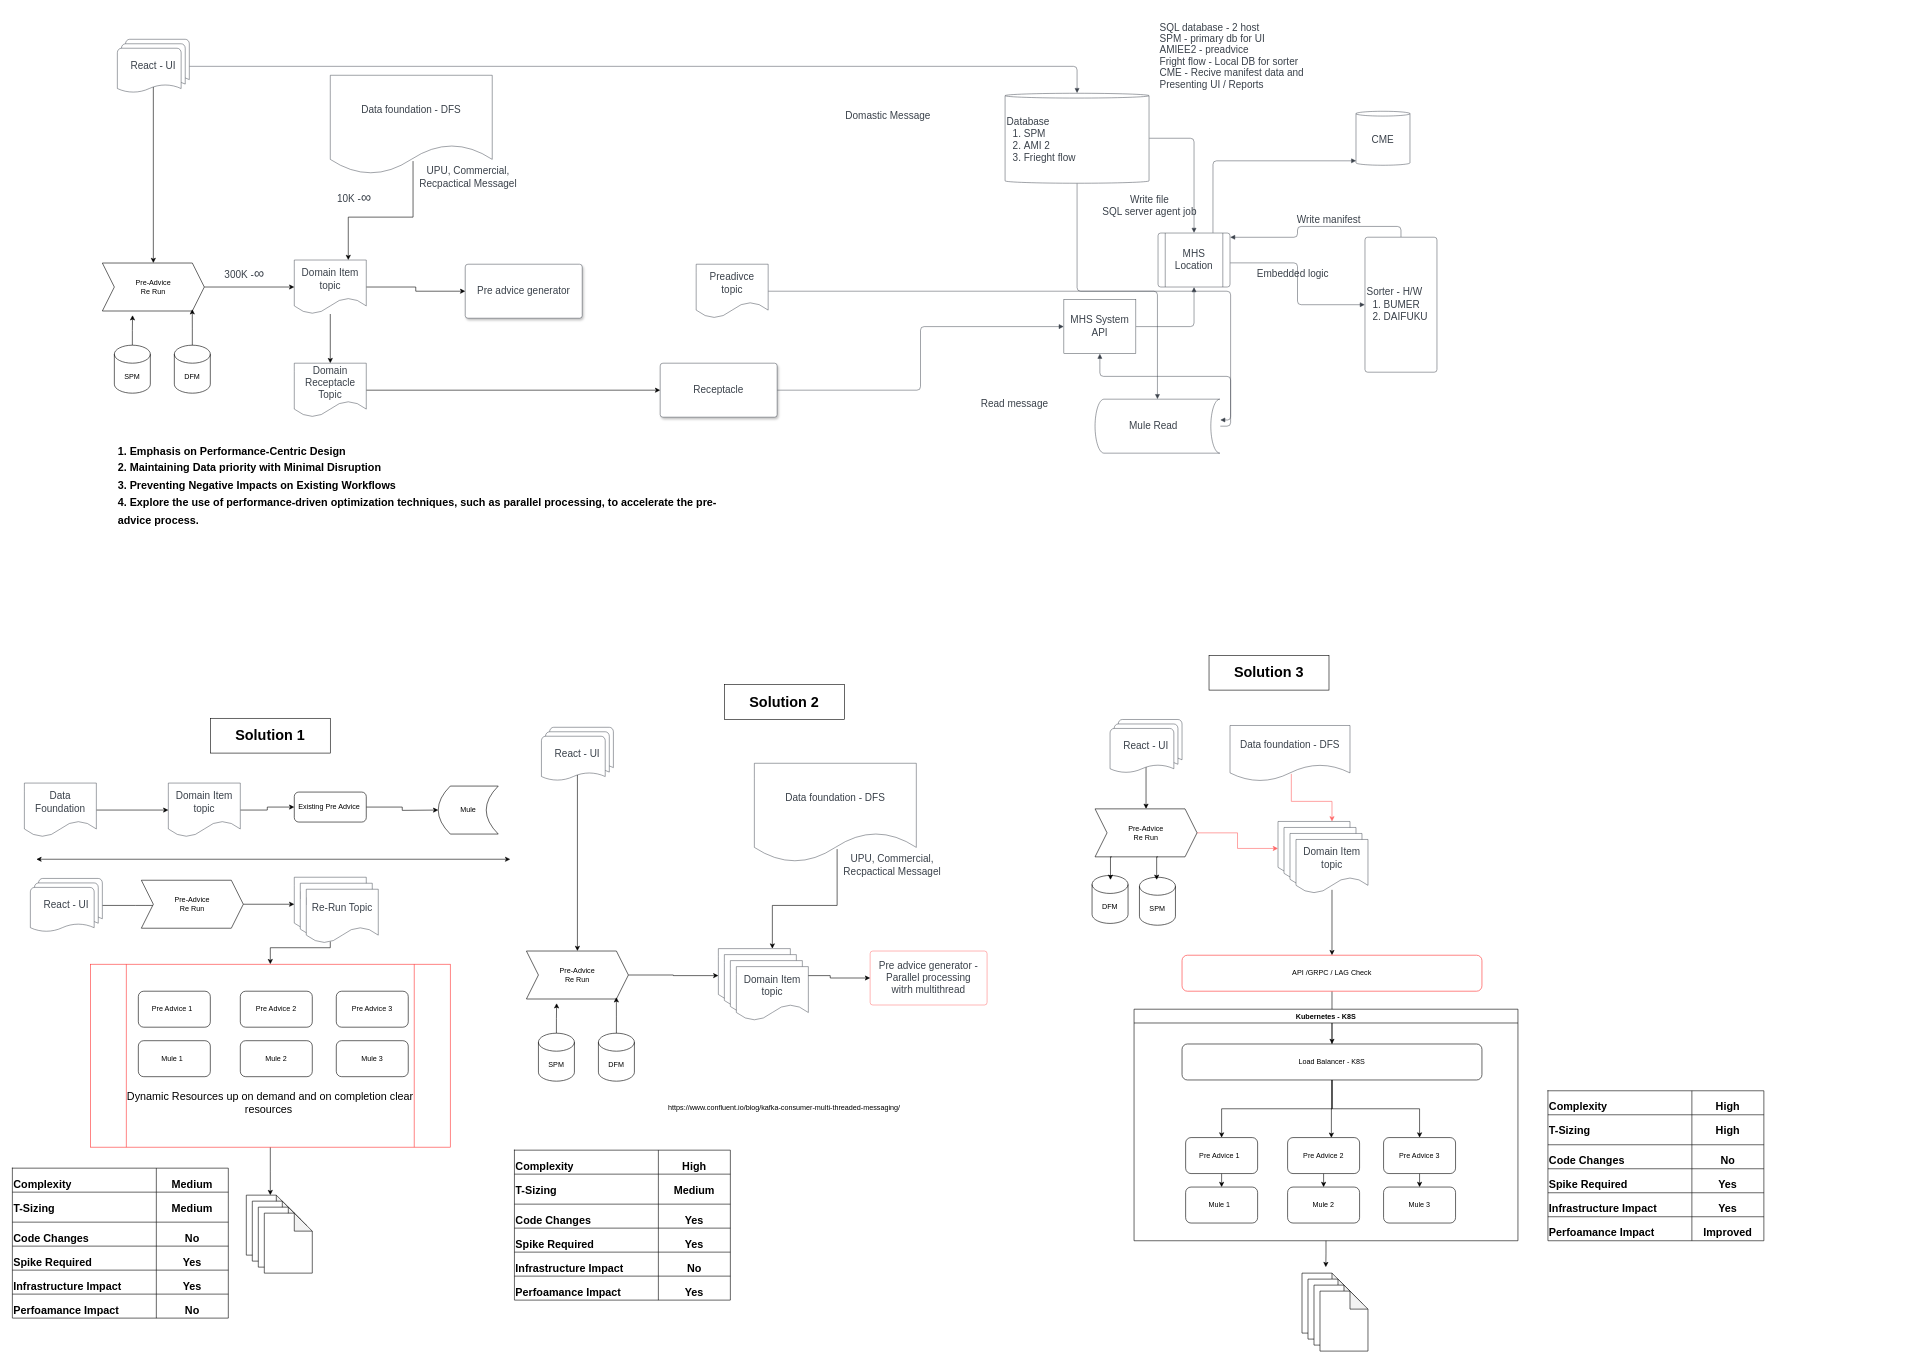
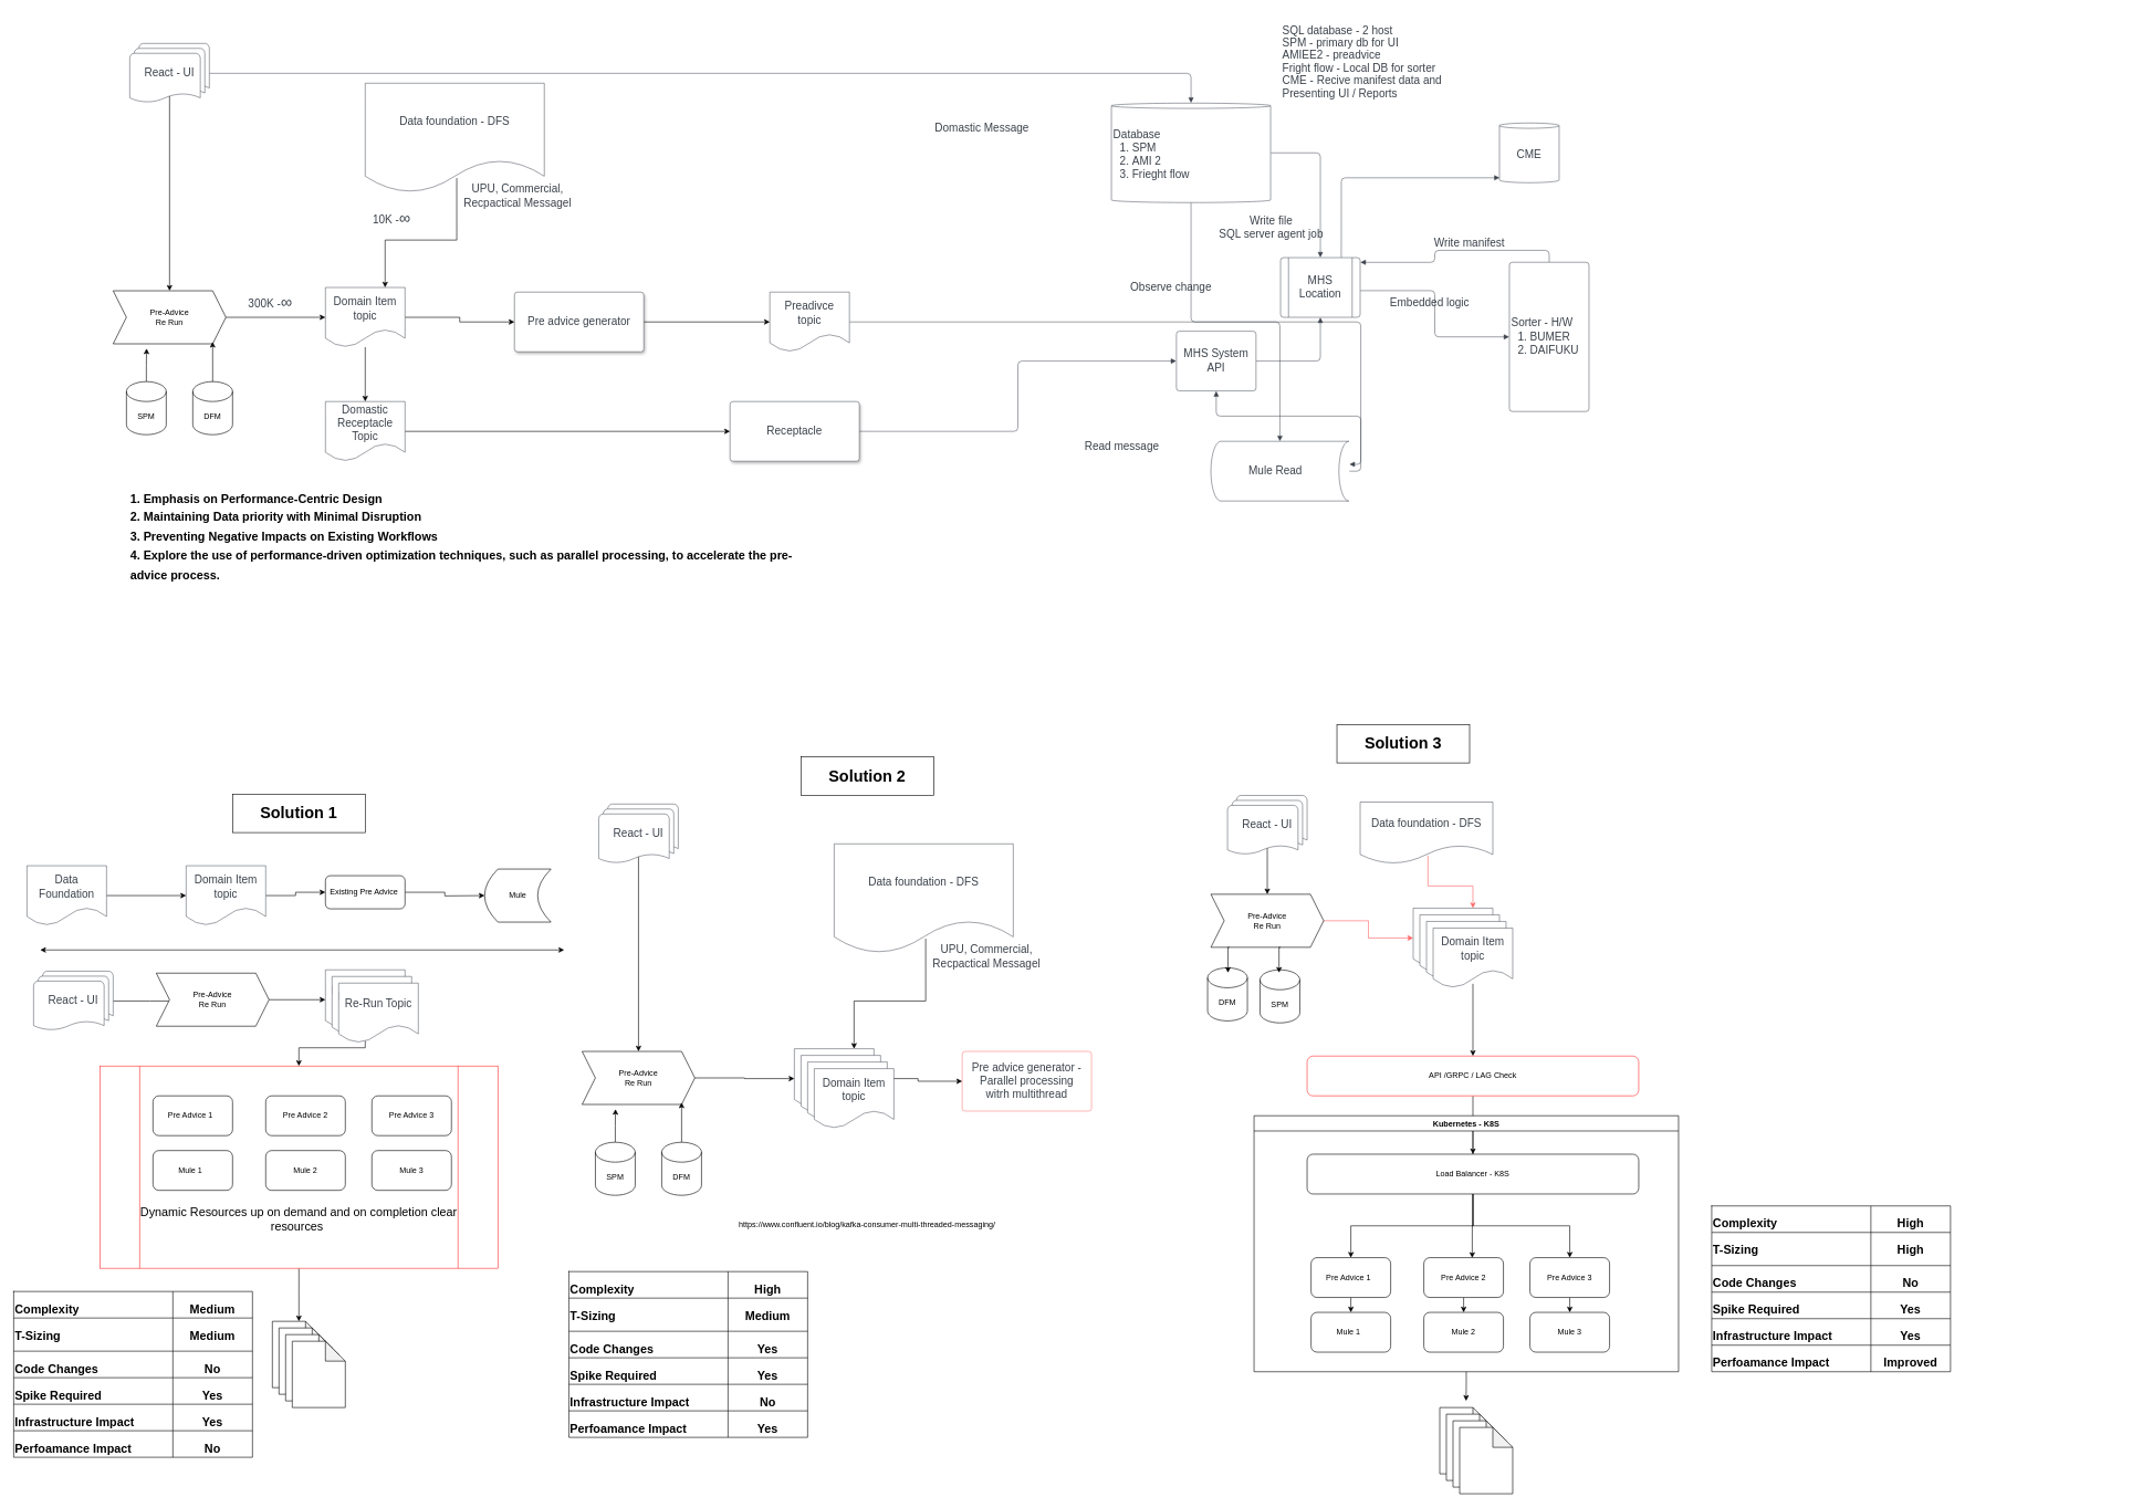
+ <mxCell id="21" value="Observe change " style="html=1;overflow=block;blockSpacing=1;whiteSpace=wrap;fontSize=16.7;fontColor=#3a414a;spacing=3.8;strokeOpacity=0;fillOpacity=0;rounded=1;absoluteArcSize=1;arcSize=9;fillColor=#ffffff;strokeWidth=0.8;lucidId=BD5eW.u-jP0E;" parent="1" vertex="1"><mxGeometry x="1675" y="410" width="180" height="45" as="geometry" /></mxCell>
+ <mxCell id="2" style="edgeStyle=orthogonalEdgeStyle;rounded=0;orthogonalLoop=1;jettySize=auto;html=1;entryX=0;entryY=0.5;entryDx=0;entryDy=0;" edge="1" parent="1" source="3" target="4"><mxGeometry relative="1" as="geometry" /></mxCell>
- <mxCell id="35" value="MHS System API" style="html=1;overflow=block;blockSpacing=1;whiteSpace=wrap;fontSize=16.7;fontColor=#3a414a;spacing=3.8;strokeColor=#3a414a;strokeOpacity=100;absoluteArcSize=1;arcSize=9;strokeWidth=0.8;lucidId=vNejwyjtXitL;rounded=0;" parent="1" vertex="1"><mxGeometry x="1773" y="499" width="120" height="90" as="geometry" /></mxCell>
+ <mxCell id="35" value="MHS System API" style="html=1;overflow=block;blockSpacing=1;whiteSpace=wrap;fontSize=16.7;fontColor=#3a414a;spacing=3.8;strokeColor=#3a414a;strokeOpacity=100;rounded=1;absoluteArcSize=1;arcSize=9;strokeWidth=0.8;lucidId=vNejwyjtXitL;" parent="1" vertex="1"><mxGeometry x="1773" y="499" width="120" height="90" as="geometry" /></mxCell>
- <mxCell id="32" value="Domain Receptacle Topic" style="html=1;overflow=block;blockSpacing=1;whiteSpace=wrap;shape=document;boundedLbl=1;fontSize=16.7;fontColor=#3a414a;spacing=3.8;strokeColor=#3a414a;strokeOpacity=100;rounded=1;absoluteArcSize=1;arcSize=9;strokeWidth=0.8;lucidId=UyejsGEzXOut;" parent="1" vertex="1"><mxGeometry x="490" y="605" width="120" height="90" as="geometry" /></mxCell>
+ <mxCell id="32" value="Domastic Receptacle Topic" style="html=1;overflow=block;blockSpacing=1;whiteSpace=wrap;shape=document;boundedLbl=1;fontSize=16.7;fontColor=#3a414a;spacing=3.8;strokeColor=#3a414a;strokeOpacity=100;rounded=1;absoluteArcSize=1;arcSize=9;strokeWidth=0.8;lucidId=UyejsGEzXOut;" parent="1" vertex="1"><mxGeometry x="490" y="605" width="120" height="90" as="geometry" /></mxCell>
